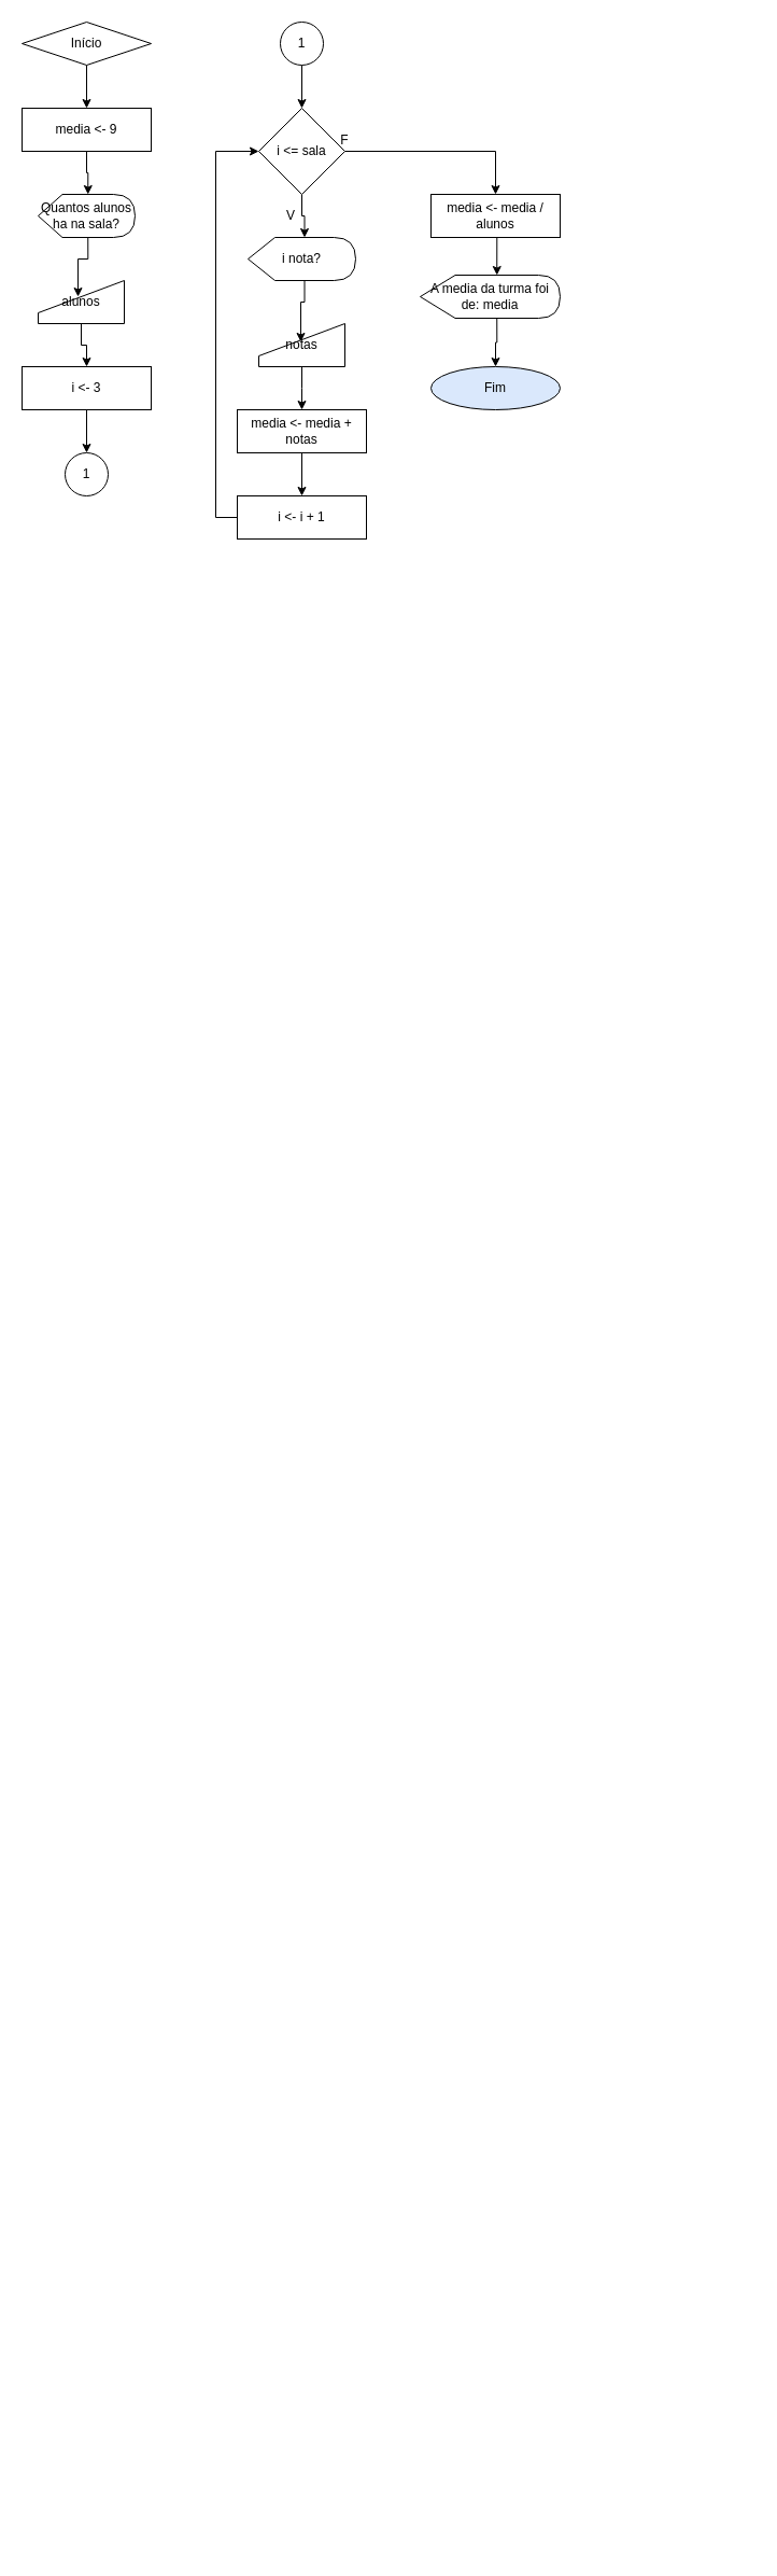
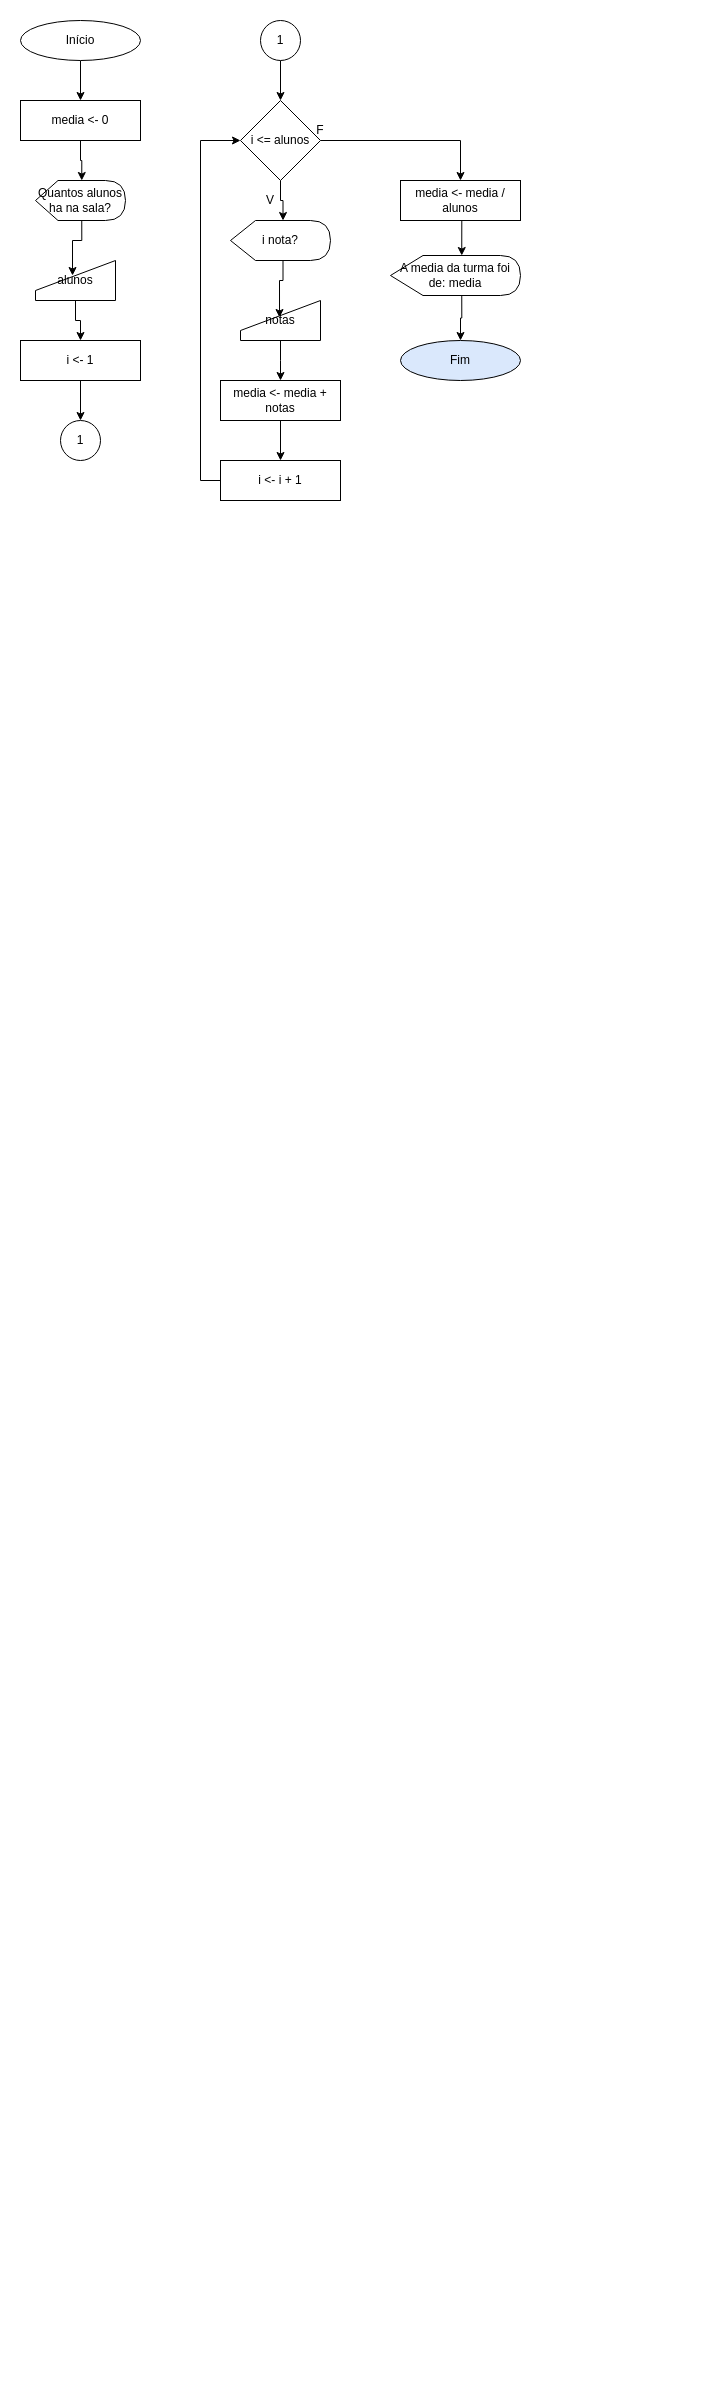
- <mxCell id="10" value="Início" style="rhombus;whiteSpace=wrap;html=1;" parent="1" vertex="1"><mxGeometry x="20" y="20" width="120" height="40" as="geometry" /></mxCell>
+ <mxCell id="10" value="Início" style="ellipse;whiteSpace=wrap;html=1;" parent="1" vertex="1"><mxGeometry x="20" y="20" width="120" height="40" as="geometry" /></mxCell>
- <mxCell id="13" value="media &amp;lt;- 9" style="rounded=0;whiteSpace=wrap;html=1;" parent="1" vertex="1"><mxGeometry x="20" y="100" width="120" height="40" as="geometry" /></mxCell>
+ <mxCell id="13" value="media &amp;lt;- 0" style="rounded=0;whiteSpace=wrap;html=1;" parent="1" vertex="1"><mxGeometry x="20" y="100" width="120" height="40" as="geometry" /></mxCell>
- <mxCell id="25" value="i &amp;lt;= sala" style="rhombus;whiteSpace=wrap;html=1;" parent="1" vertex="1"><mxGeometry x="240" y="100" width="80" height="80" as="geometry" /></mxCell>
+ <mxCell id="25" value="i &amp;lt;= alunos" style="rhombus;whiteSpace=wrap;html=1;" parent="1" vertex="1"><mxGeometry x="240" y="100" width="80" height="80" as="geometry" /></mxCell>
- <mxCell id="19" value="i &amp;lt;- 3" style="rounded=0;whiteSpace=wrap;html=1;" parent="1" vertex="1"><mxGeometry x="20" y="340" width="120" height="40" as="geometry" /></mxCell>
+ <mxCell id="19" value="i &amp;lt;- 1" style="rounded=0;whiteSpace=wrap;html=1;" parent="1" vertex="1"><mxGeometry x="20" y="340" width="120" height="40" as="geometry" /></mxCell>
